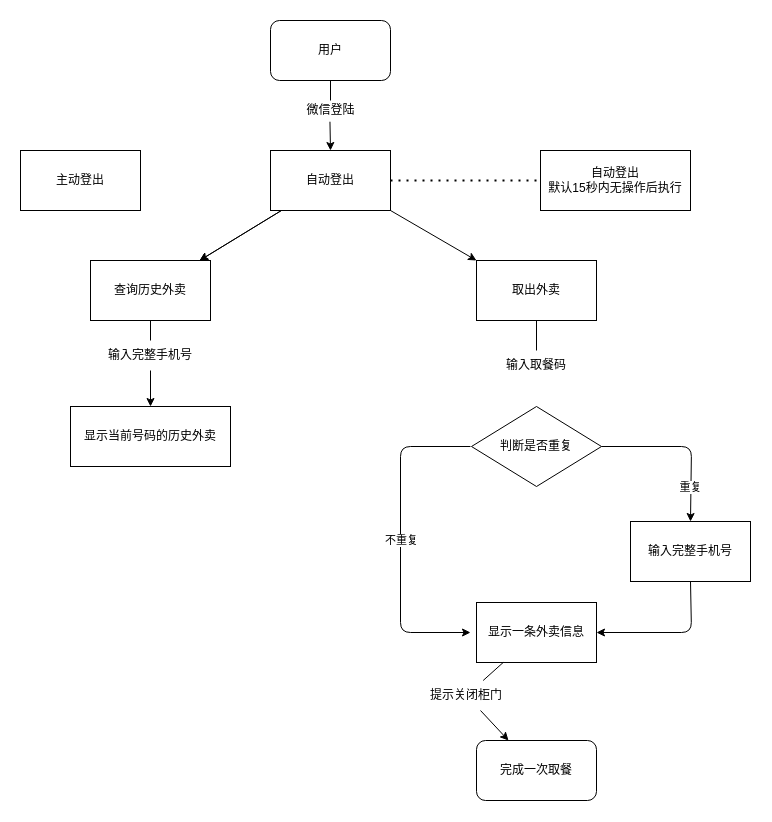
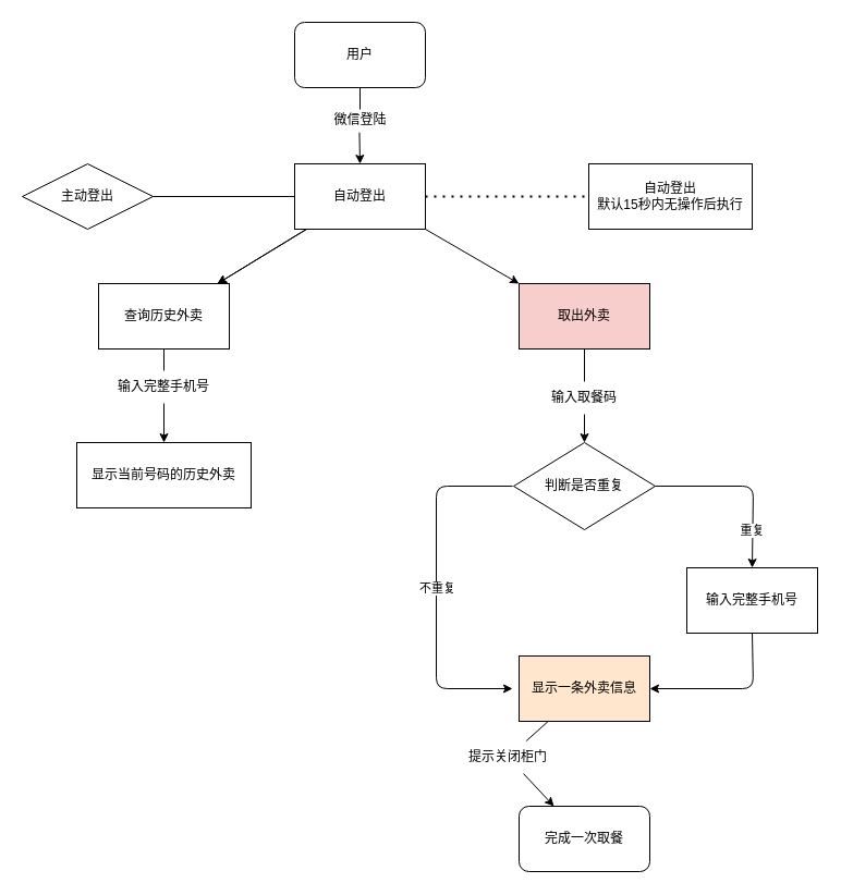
- <mxCell id="30" value="主动登出&lt;br&gt;" style="rounded=0;whiteSpace=wrap;html=1;" vertex="1" parent="1"><mxGeometry x="20" y="150" width="120" height="60" as="geometry" /></mxCell>
+ <mxCell id="30" value="主动登出&lt;br&gt;" style="rhombus;whiteSpace=wrap;html=1;" vertex="1" parent="1"><mxGeometry x="20" y="150" width="120" height="60" as="geometry" /></mxCell>
+ <mxCell id="31" value="" style="endArrow=none;html=1;entryX=0;entryY=0.5;entryDx=0;entryDy=0;exitX=1;exitY=0.5;exitDx=0;exitDy=0;" edge="1" parent="1" source="30" target="5"><mxGeometry width="50" height="50" relative="1" as="geometry"><mxPoint x="180" y="220" as="sourcePoint" /><mxPoint x="230" y="170" as="targetPoint" /></mxGeometry></mxCell>
- <mxCell id="7" value="取出外卖" style="rounded=0;whiteSpace=wrap;html=1;" parent="1" vertex="1"><mxGeometry x="476" y="260" width="120" height="60" as="geometry" /></mxCell>
+ <mxCell id="7" value="取出外卖" style="rounded=0;whiteSpace=wrap;html=1;fillColor=#f8cecc;" parent="1" vertex="1"><mxGeometry x="476" y="260" width="120" height="60" as="geometry" /></mxCell>
+ <mxCell id="6" style="edgeStyle=none;html=1;startArrow=none;exitX=0.5;exitY=1;exitDx=0;exitDy=0;" parent="1" source="13" target="10" edge="1"><mxGeometry relative="1" as="geometry"><mxPoint x="546" y="380" as="sourcePoint" /></mxGeometry></mxCell>
- <mxCell id="16" value="显示一条外卖信息" style="rounded=0;whiteSpace=wrap;html=1;" parent="1" vertex="1"><mxGeometry x="476" y="602" width="120" height="60" as="geometry" /></mxCell>
+ <mxCell id="16" value="显示一条外卖信息" style="rounded=0;whiteSpace=wrap;html=1;fillColor=#ffe6cc;" parent="1" vertex="1"><mxGeometry x="476" y="602" width="120" height="60" as="geometry" /></mxCell>
